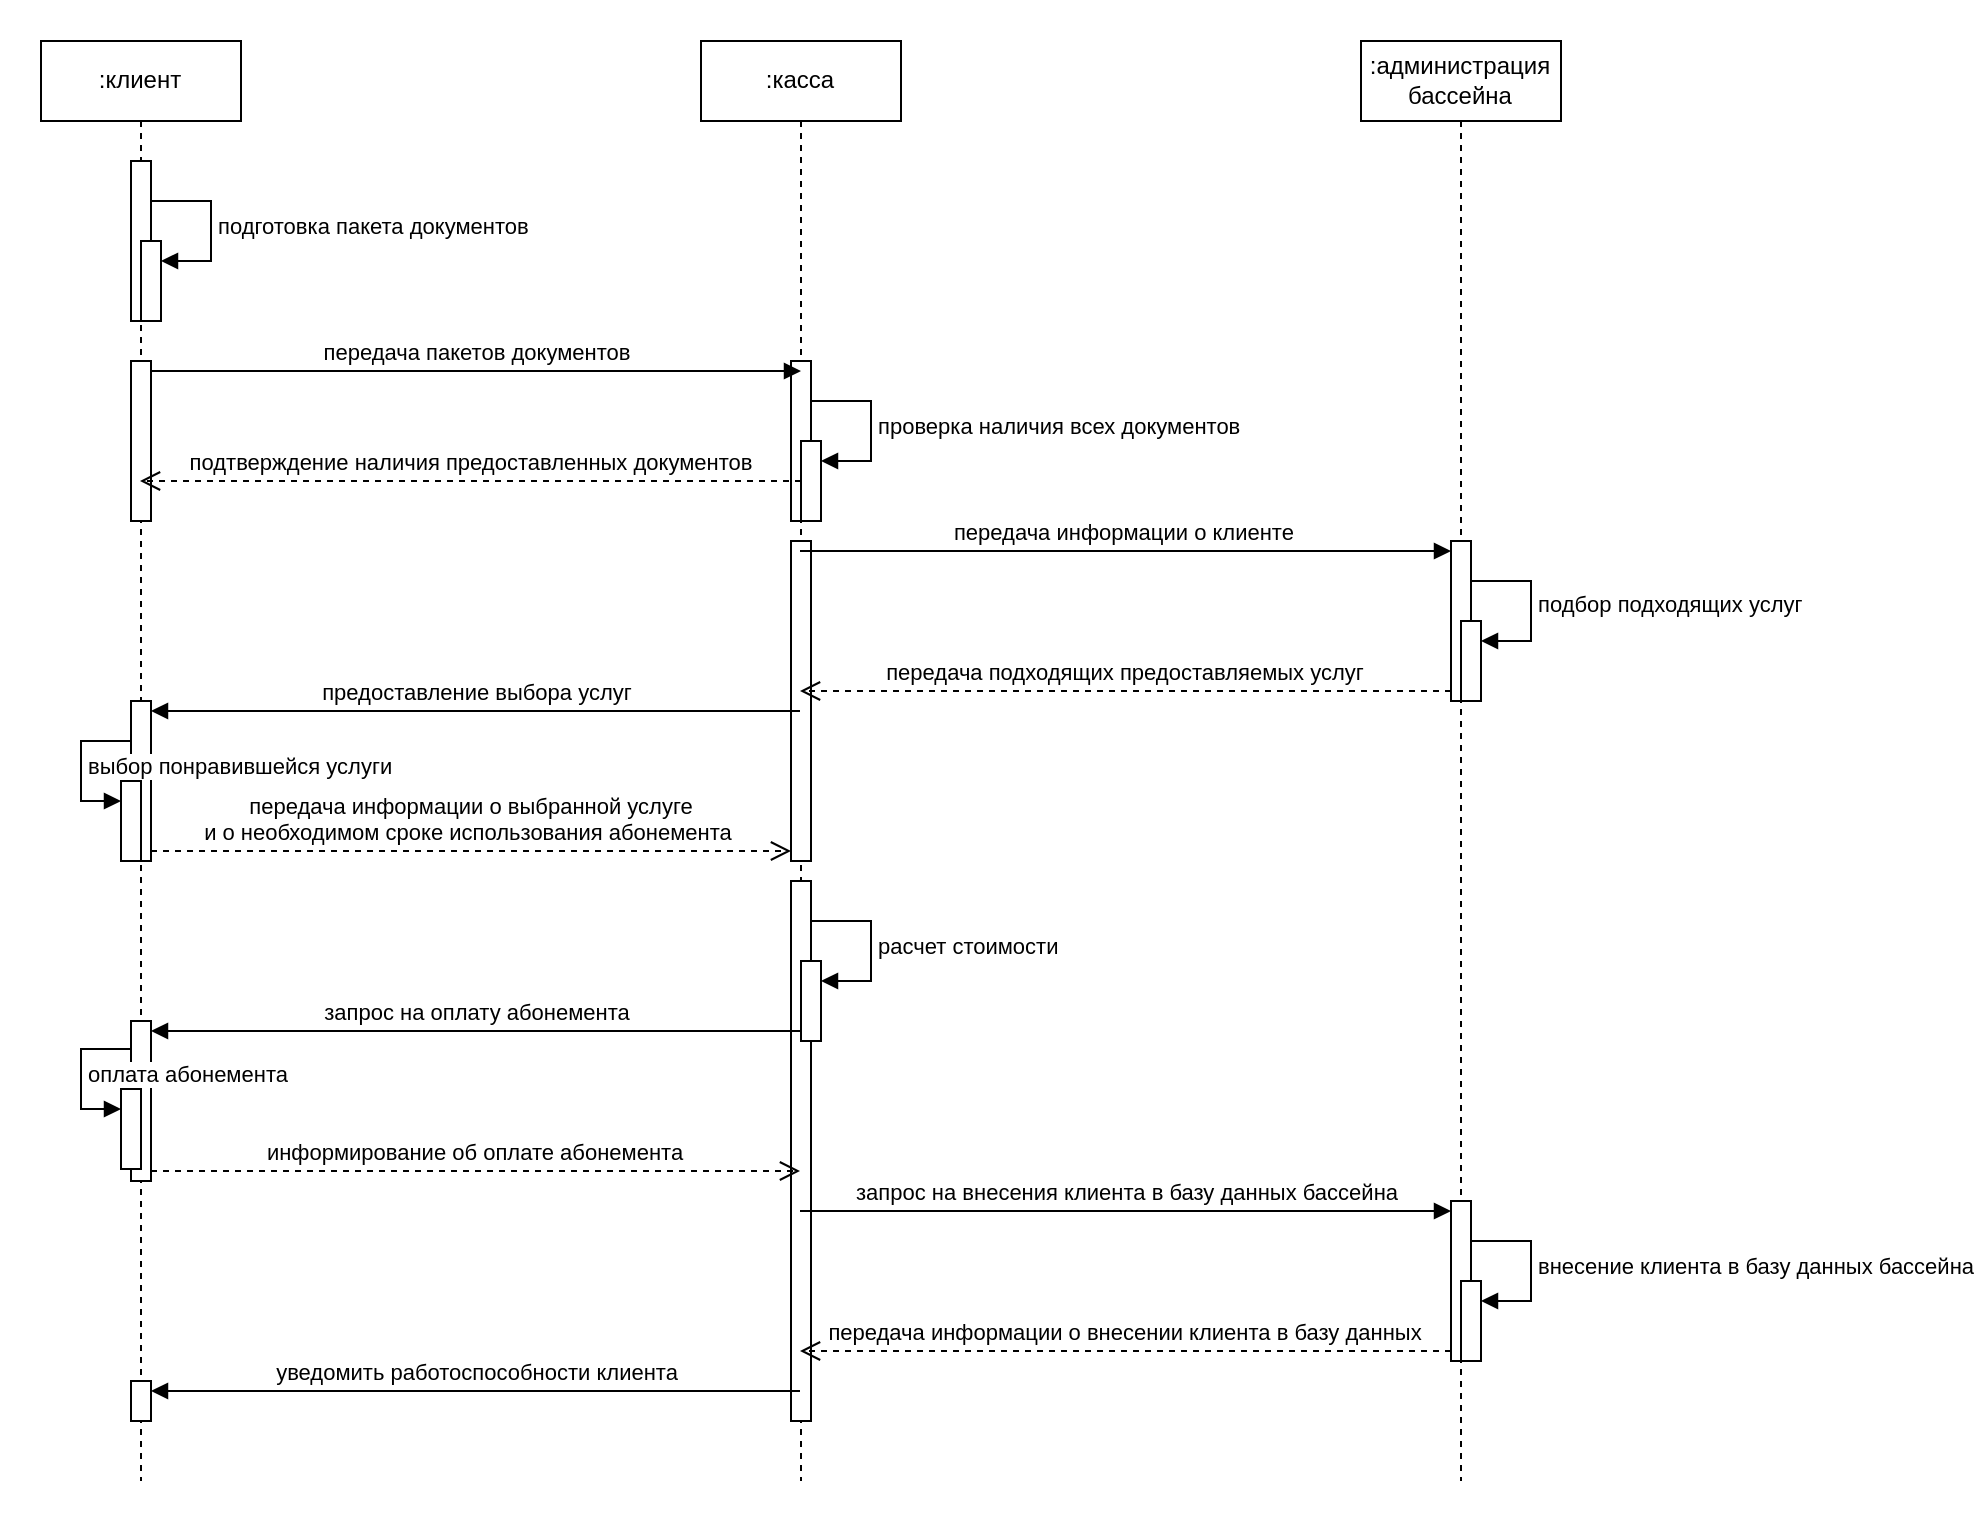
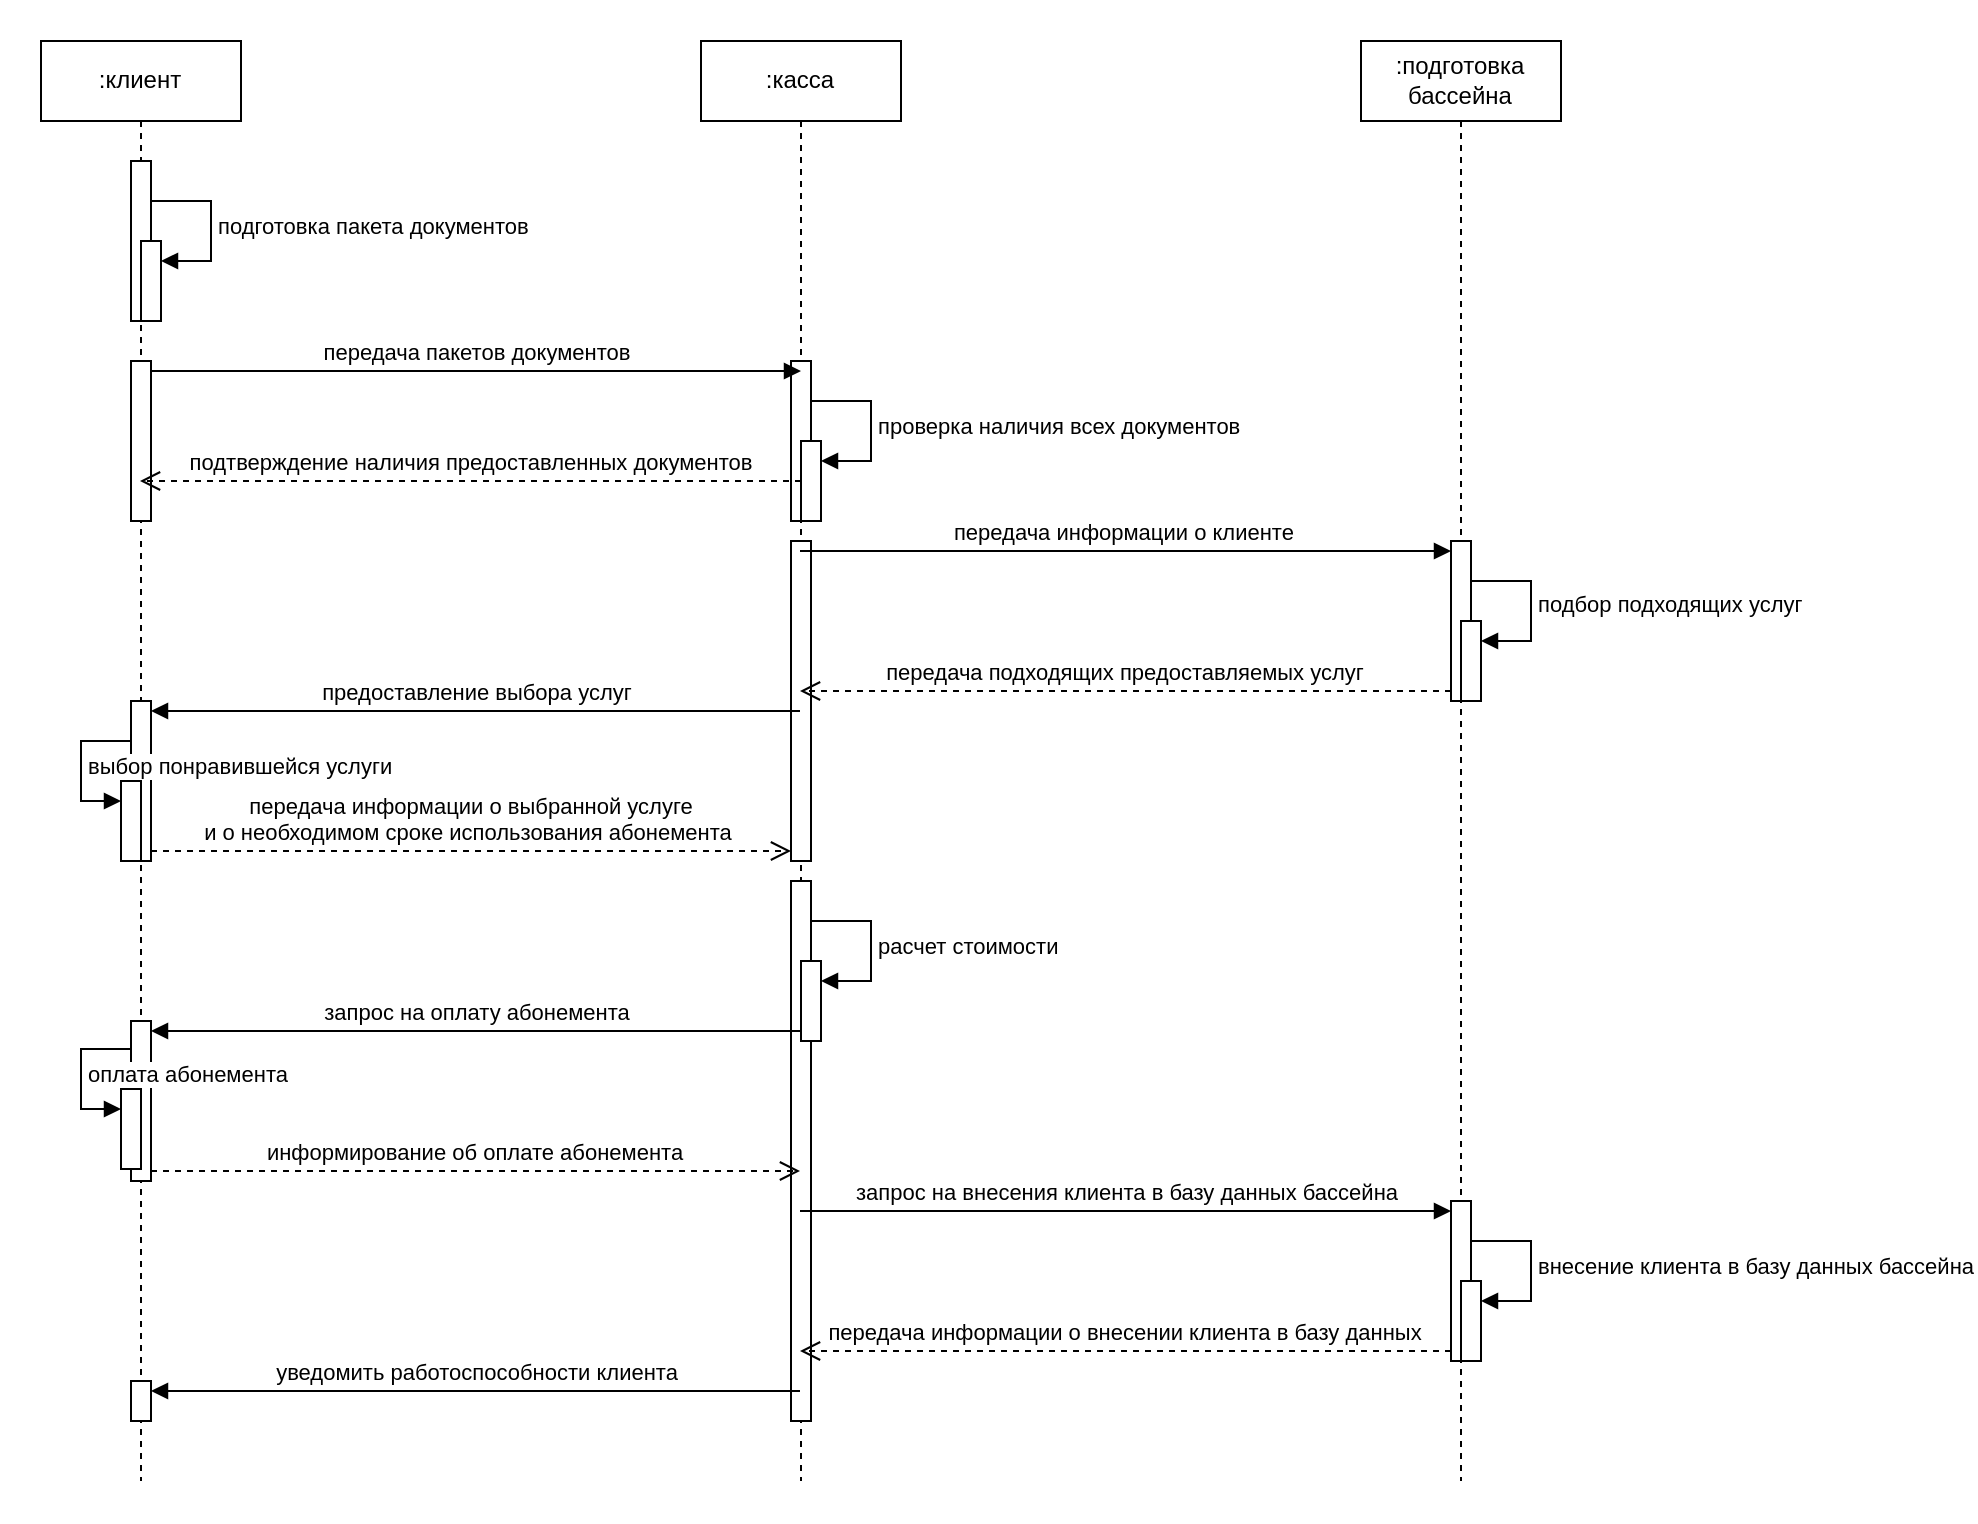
- <mxCell id="2" value=":администрация бассейна" style="shape=umlLifeline;perimeter=lifelinePerimeter;whiteSpace=wrap;html=1;container=1;dropTarget=0;collapsible=0;recursiveResize=0;outlineConnect=0;portConstraint=eastwest;newEdgeStyle={&quot;curved&quot;:0,&quot;rounded&quot;:0};" vertex="1" parent="1"><mxGeometry x="680" y="20" width="100" height="720" as="geometry" /></mxCell>
+ <mxCell id="2" value=":подготовка бассейна" style="shape=umlLifeline;perimeter=lifelinePerimeter;whiteSpace=wrap;html=1;container=1;dropTarget=0;collapsible=0;recursiveResize=0;outlineConnect=0;portConstraint=eastwest;newEdgeStyle={&quot;curved&quot;:0,&quot;rounded&quot;:0};" vertex="1" parent="1"><mxGeometry x="680" y="20" width="100" height="720" as="geometry" /></mxCell>
